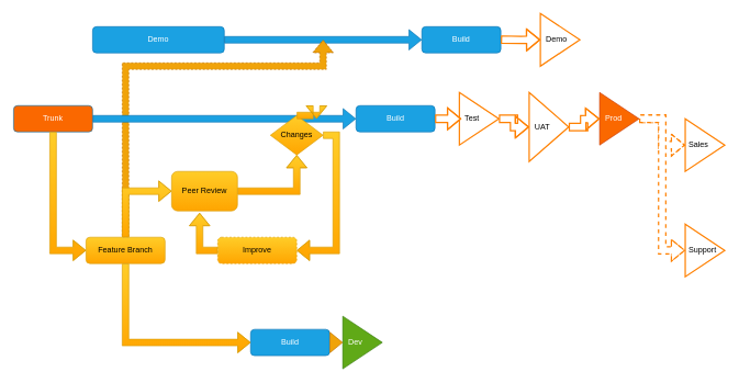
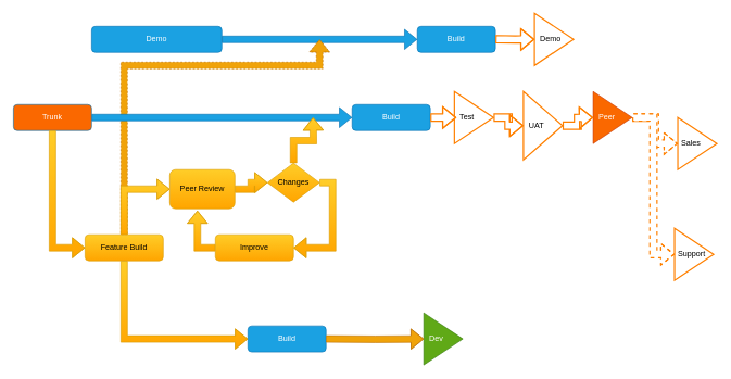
- <mxCell id="6" value="&amp;nbsp; Prod&amp;nbsp;&amp;nbsp;" style="triangle;whiteSpace=wrap;html=1;fillColor=#fa6800;strokeColor=#C73500;fontColor=#ffffff;align=left;" vertex="1" parent="1"><mxGeometry x="910" y="140" width="60" height="80" as="geometry" /></mxCell>
+ <mxCell id="6" value="&amp;nbsp; Peer&amp;nbsp;&amp;nbsp;" style="triangle;whiteSpace=wrap;html=1;fillColor=#fa6800;strokeColor=#C73500;fontColor=#ffffff;align=left;" vertex="1" parent="1"><mxGeometry x="910" y="140" width="60" height="80" as="geometry" /></mxCell>
- <mxCell id="19" value="Changes" style="rhombus;whiteSpace=wrap;html=1;fillColor=#ffcd28;strokeColor=#d79b00;gradientColor=#ffa500;" vertex="1" parent="1"><mxGeometry x="410" y="175" width="80" height="60" as="geometry" /></mxCell>
+ <mxCell id="19" value="Changes" style="rhombus;whiteSpace=wrap;html=1;fillColor=#ffcd28;strokeColor=#d79b00;gradientColor=#ffa500;" vertex="1" parent="1"><mxGeometry x="410" y="250" width="80" height="60" as="geometry" /></mxCell>
- <mxCell id="4" value="Feature Branch" style="rounded=1;whiteSpace=wrap;html=1;fontSize=12;glass=0;strokeWidth=1;shadow=0;fillColor=#ffcd28;strokeColor=#d79b00;gradientColor=#ffa500;" vertex="1" parent="1"><mxGeometry x="130" y="360" width="120" height="40" as="geometry" /></mxCell>
+ <mxCell id="4" value="Feature Build" style="rounded=1;whiteSpace=wrap;html=1;fontSize=12;glass=0;strokeWidth=1;shadow=0;fillColor=#ffcd28;strokeColor=#d79b00;gradientColor=#ffa500;" vertex="1" parent="1"><mxGeometry x="130" y="360" width="120" height="40" as="geometry" /></mxCell>
- <mxCell id="18" value="Improve" style="rounded=1;whiteSpace=wrap;html=1;fontSize=12;glass=0;strokeWidth=1;shadow=0;fillColor=#ffcd28;strokeColor=#d79b00;gradientColor=#ffa500;dashed=1;" vertex="1" parent="1"><mxGeometry x="330" y="360" width="120" height="40" as="geometry" /></mxCell>
+ <mxCell id="18" value="Improve" style="rounded=1;whiteSpace=wrap;html=1;fontSize=12;glass=0;strokeWidth=1;shadow=0;fillColor=#ffcd28;strokeColor=#d79b00;gradientColor=#ffa500;" vertex="1" parent="1"><mxGeometry x="330" y="360" width="120" height="40" as="geometry" /></mxCell>
- <mxCell id="8" value="&amp;nbsp;Support&amp;nbsp;&amp;nbsp;" style="triangle;whiteSpace=wrap;html=1;align=left;fontSize=12;strokeColor=#FF8000;strokeWidth=2;" vertex="1" parent="1"><mxGeometry x="1040" y="340" width="60" height="80" as="geometry" /></mxCell>
+ <mxCell id="8" value="&amp;nbsp;Support&amp;nbsp;&amp;nbsp;" style="triangle;whiteSpace=wrap;html=1;align=left;fontSize=12;strokeColor=#FF8000;strokeWidth=2;" vertex="1" parent="1"><mxGeometry x="1035" y="350" width="60" height="80" as="geometry" /></mxCell>
- <mxCell id="13" value="&amp;nbsp; Dev" style="triangle;whiteSpace=wrap;html=1;fillColor=#60a917;strokeColor=#2D7600;align=left;fontColor=#ffffff;" vertex="1" parent="1"><mxGeometry x="520" y="480" width="60" height="80" as="geometry" /></mxCell>
+ <mxCell id="13" value="&amp;nbsp; Dev" style="triangle;whiteSpace=wrap;html=1;fillColor=#60a917;strokeColor=#2D7600;align=left;fontColor=#ffffff;" vertex="1" parent="1"><mxGeometry x="650" y="480" width="60" height="80" as="geometry" /></mxCell>
